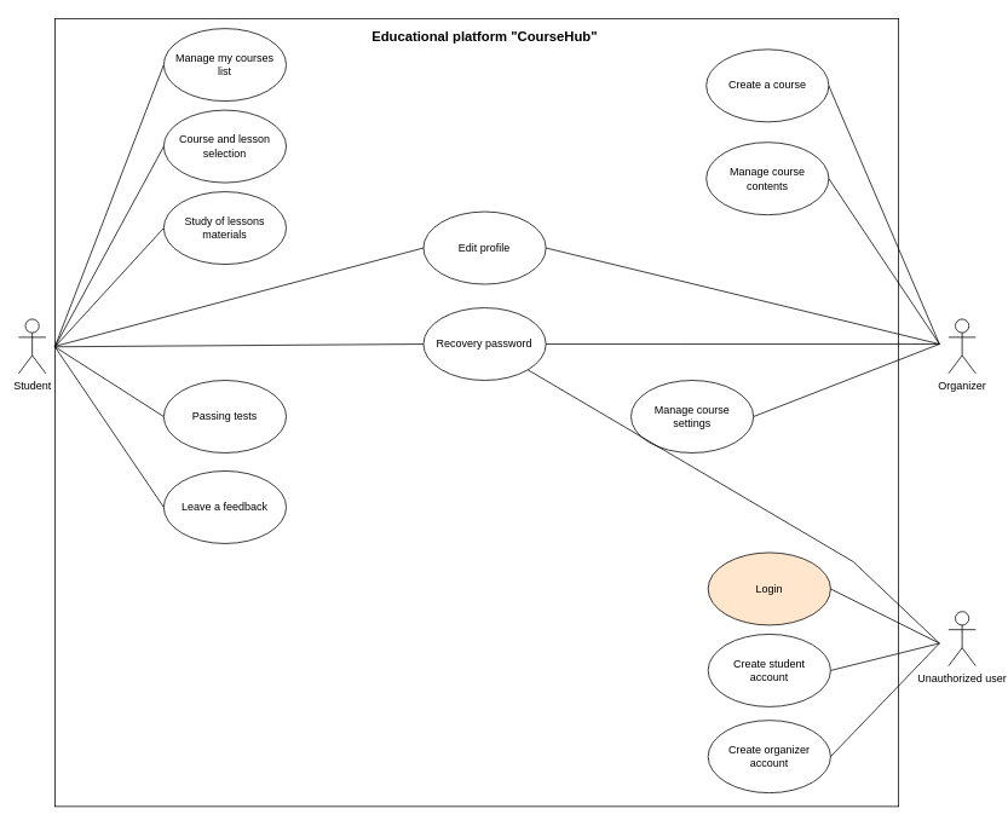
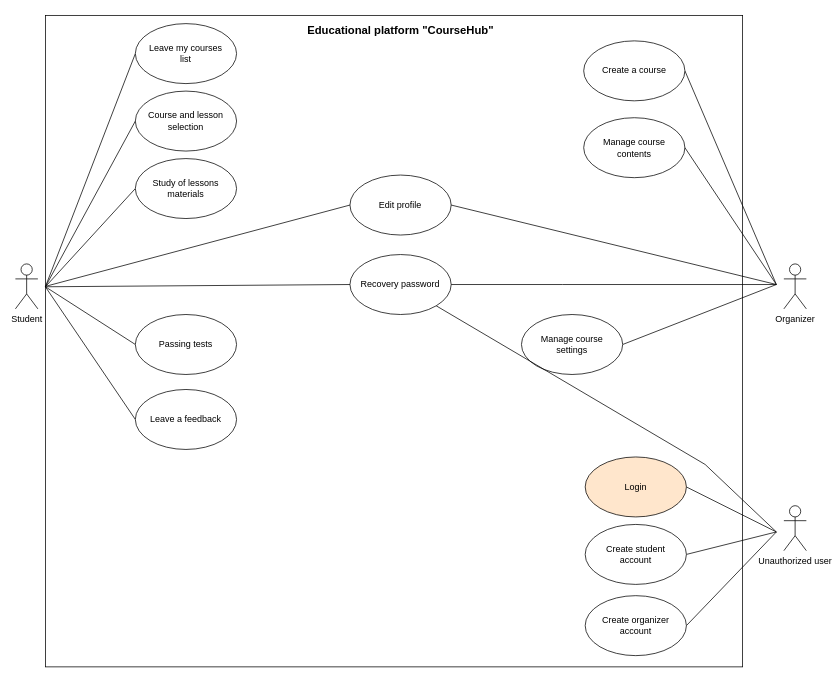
- <mxCell id="21" value="Manage my courses&lt;br style=&quot;border-color: var(--border-color);&quot;&gt;list" style="ellipse;whiteSpace=wrap;html=1;" parent="1" vertex="1"><mxGeometry x="180" y="31" width="135" height="80" as="geometry" /></mxCell>
+ <mxCell id="21" value="Leave my courses&lt;br style=&quot;border-color: var(--border-color);&quot;&gt;list" style="ellipse;whiteSpace=wrap;html=1;" parent="1" vertex="1"><mxGeometry x="180" y="31" width="135" height="80" as="geometry" /></mxCell>
